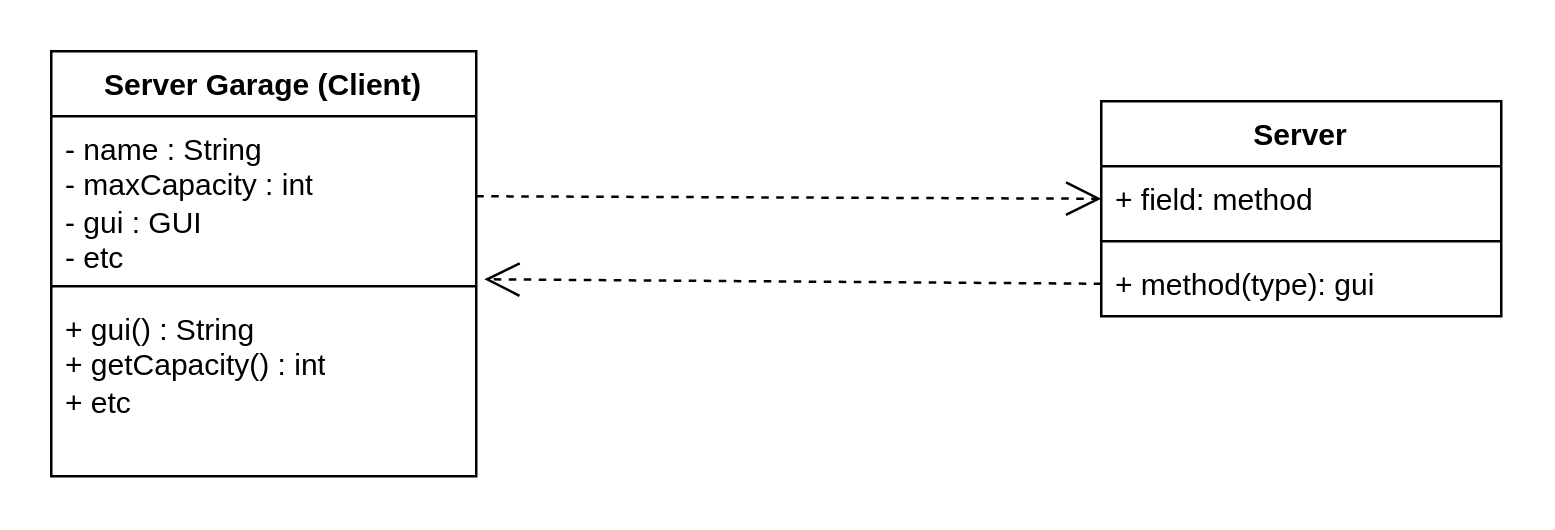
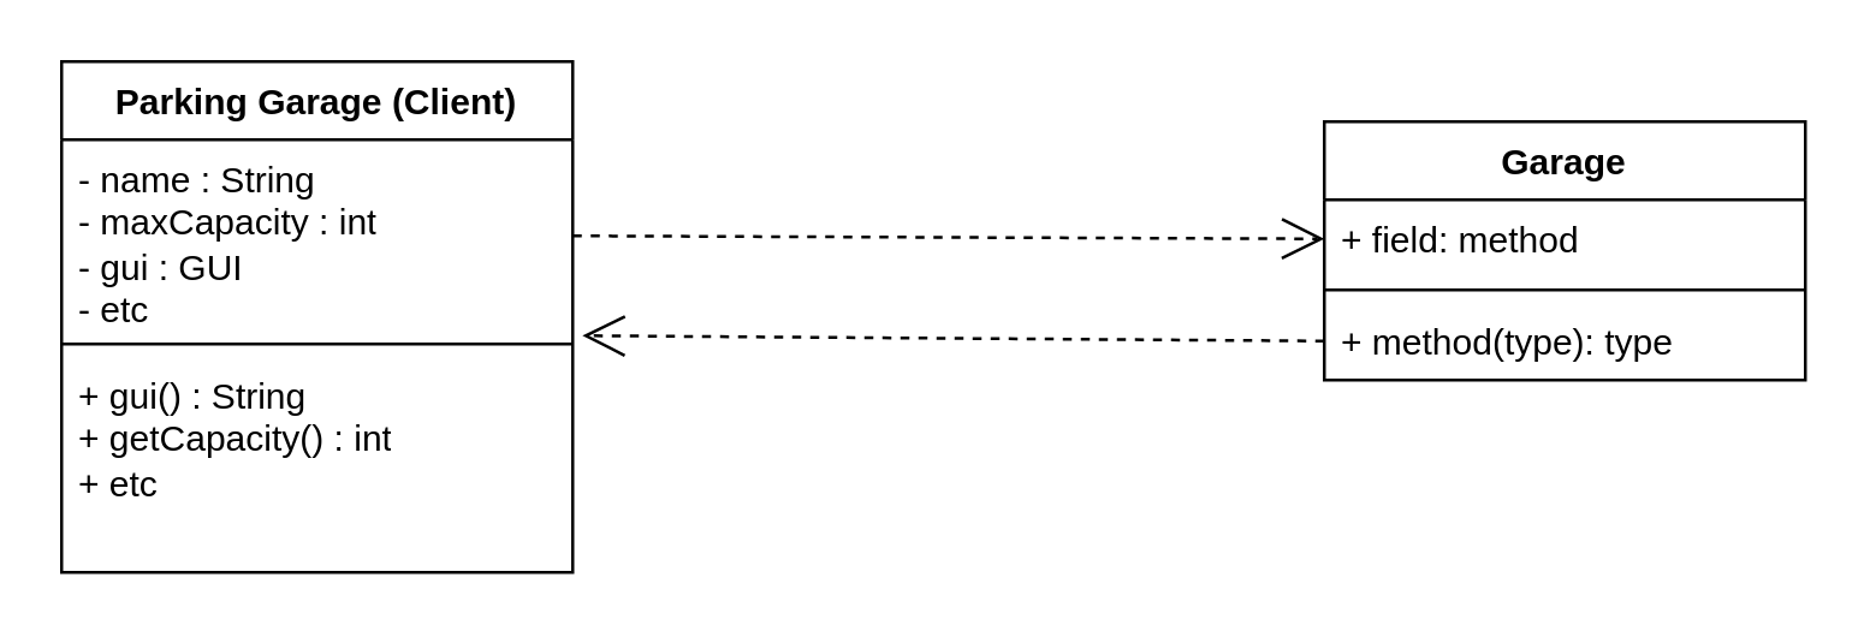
- <mxCell id="2" value="&lt;div&gt;Server Garage (Client)&lt;/div&gt;" style="swimlane;fontStyle=1;align=center;verticalAlign=top;childLayout=stackLayout;horizontal=1;startSize=26;horizontalStack=0;resizeParent=1;resizeParentMax=0;resizeLast=0;collapsible=1;marginBottom=0;whiteSpace=wrap;html=1;" vertex="1" parent="1"><mxGeometry x="20" y="20" width="170" height="170" as="geometry" /></mxCell>
+ <mxCell id="2" value="&lt;div&gt;Parking Garage (Client)&lt;/div&gt;" style="swimlane;fontStyle=1;align=center;verticalAlign=top;childLayout=stackLayout;horizontal=1;startSize=26;horizontalStack=0;resizeParent=1;resizeParentMax=0;resizeLast=0;collapsible=1;marginBottom=0;whiteSpace=wrap;html=1;" vertex="1" parent="1"><mxGeometry x="20" y="20" width="170" height="170" as="geometry" /></mxCell>
- <mxCell id="7" value="Server" style="swimlane;fontStyle=1;align=center;verticalAlign=top;childLayout=stackLayout;horizontal=1;startSize=26;horizontalStack=0;resizeParent=1;resizeParentMax=0;resizeLast=0;collapsible=1;marginBottom=0;whiteSpace=wrap;html=1;" vertex="1" parent="1"><mxGeometry x="440" y="40" width="160" height="86" as="geometry" /></mxCell>
+ <mxCell id="7" value="Garage" style="swimlane;fontStyle=1;align=center;verticalAlign=top;childLayout=stackLayout;horizontal=1;startSize=26;horizontalStack=0;resizeParent=1;resizeParentMax=0;resizeLast=0;collapsible=1;marginBottom=0;whiteSpace=wrap;html=1;" vertex="1" parent="1"><mxGeometry x="440" y="40" width="160" height="86" as="geometry" /></mxCell>
- <mxCell id="10" value="+ method(type): gui" style="text;strokeColor=none;fillColor=none;align=left;verticalAlign=top;spacingLeft=4;spacingRight=4;overflow=hidden;rotatable=0;points=[[0,0.5],[1,0.5]];portConstraint=eastwest;whiteSpace=wrap;html=1;" vertex="1" parent="7"><mxGeometry y="60" width="160" height="26" as="geometry" /></mxCell>
+ <mxCell id="10" value="+ method(type): type" style="text;strokeColor=none;fillColor=none;align=left;verticalAlign=top;spacingLeft=4;spacingRight=4;overflow=hidden;rotatable=0;points=[[0,0.5],[1,0.5]];portConstraint=eastwest;whiteSpace=wrap;html=1;" vertex="1" parent="7"><mxGeometry y="60" width="160" height="26" as="geometry" /></mxCell>
